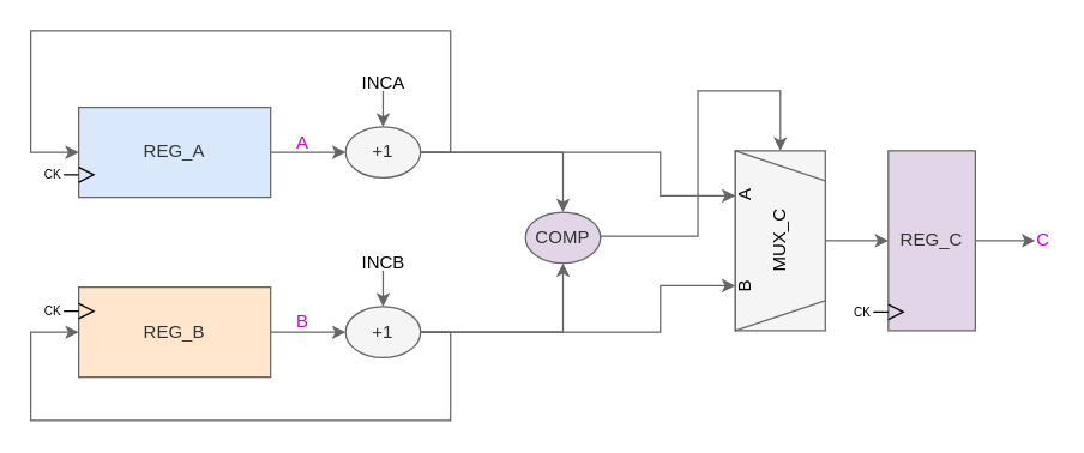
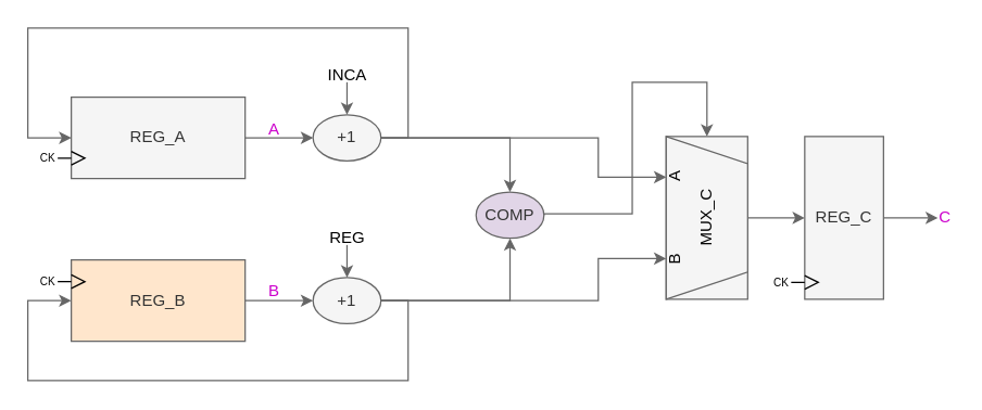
- <mxCell id="3" value="REG_A" style="rounded=0;whiteSpace=wrap;html=1;fillColor=#dae8fc;fontColor=#333333;strokeColor=#666666;" parent="1" vertex="1"><mxGeometry x="52" y="71" width="128" height="60" as="geometry" /></mxCell>
+ <mxCell id="3" value="REG_A" style="rounded=0;whiteSpace=wrap;html=1;fillColor=#f5f5f5;fontColor=#333333;strokeColor=#666666;" parent="1" vertex="1"><mxGeometry x="52" y="71" width="128" height="60" as="geometry" /></mxCell>
- <mxCell id="36" value="REG_C" style="rounded=0;whiteSpace=wrap;html=1;fillColor=#e1d5e7;fontColor=#333333;strokeColor=#666666;" parent="1" vertex="1"><mxGeometry x="592" y="100" width="58" height="120" as="geometry" /></mxCell>
+ <mxCell id="36" value="REG_C" style="rounded=0;whiteSpace=wrap;html=1;fillColor=#f5f5f5;fontColor=#333333;strokeColor=#666666;" parent="1" vertex="1"><mxGeometry x="592" y="100" width="58" height="120" as="geometry" /></mxCell>
- <mxCell id="23" value="INCB" style="text;html=1;strokeColor=none;fillColor=none;align=center;verticalAlign=middle;whiteSpace=wrap;rounded=0;" parent="1" vertex="1"><mxGeometry x="237.5" y="170" width="35" height="10" as="geometry" /></mxCell>
+ <mxCell id="23" value="REG" style="text;html=1;strokeColor=none;fillColor=none;align=center;verticalAlign=middle;whiteSpace=wrap;rounded=0;" parent="1" vertex="1"><mxGeometry x="237.5" y="170" width="35" height="10" as="geometry" /></mxCell>
